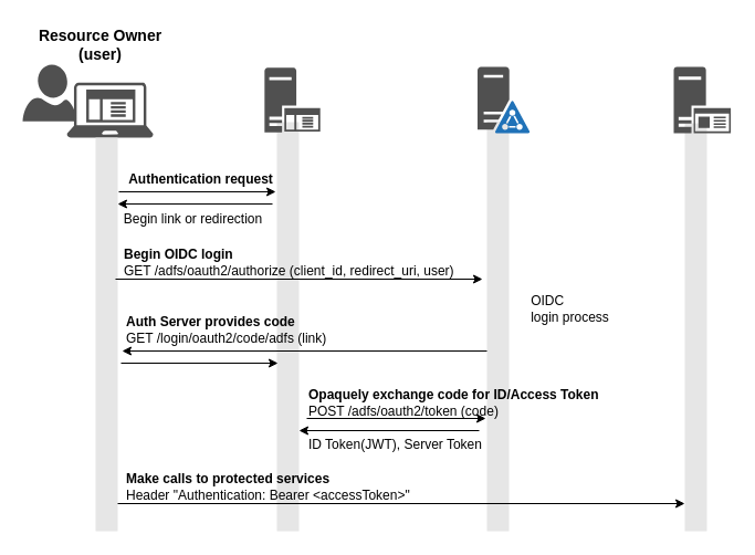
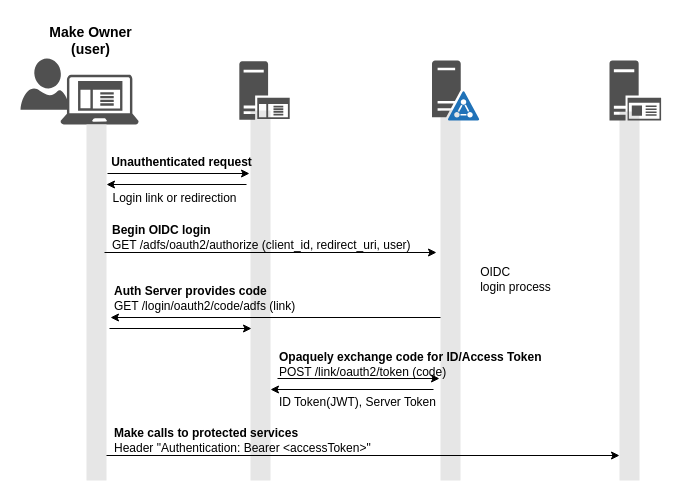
- <mxCell id="10" value="&lt;div&gt;&lt;b&gt;&lt;font style=&quot;font-size: 14px&quot;&gt;Resource Owner&lt;/font&gt;&lt;/b&gt;&lt;/div&gt;&lt;div&gt;&lt;b&gt;&lt;font style=&quot;font-size: 14px&quot;&gt;(user)&lt;br&gt;&lt;/font&gt;&lt;/b&gt;&lt;/div&gt;" style="text;html=1;resizable=0;autosize=1;align=center;verticalAlign=middle;points=[];fillColor=none;strokeColor=none;rounded=0;" parent="1" vertex="1"><mxGeometry x="25" y="20" width="130" height="40" as="geometry" /></mxCell>
+ <mxCell id="10" value="&lt;div&gt;&lt;b&gt;&lt;font style=&quot;font-size: 14px&quot;&gt;Make Owner&lt;/font&gt;&lt;/b&gt;&lt;/div&gt;&lt;div&gt;&lt;b&gt;&lt;font style=&quot;font-size: 14px&quot;&gt;(user)&lt;br&gt;&lt;/font&gt;&lt;/b&gt;&lt;/div&gt;" style="text;html=1;resizable=0;autosize=1;align=center;verticalAlign=middle;points=[];fillColor=none;strokeColor=none;rounded=0;" parent="1" vertex="1"><mxGeometry x="25" y="20" width="130" height="40" as="geometry" /></mxCell>
- <mxCell id="14" value="Authentication request" style="text;html=1;resizable=0;autosize=1;align=center;verticalAlign=middle;points=[];fillColor=none;strokeColor=none;rounded=0;fontStyle=1" parent="1" vertex="1"><mxGeometry x="101" y="152" width="160" height="20" as="geometry" /></mxCell>
+ <mxCell id="14" value="Unauthenticated request" style="text;html=1;resizable=0;autosize=1;align=center;verticalAlign=middle;points=[];fillColor=none;strokeColor=none;rounded=0;fontStyle=1" parent="1" vertex="1"><mxGeometry x="101" y="152" width="160" height="20" as="geometry" /></mxCell>
- <mxCell id="15" value="Begin link or redirection" style="text;html=1;resizable=0;autosize=1;align=center;verticalAlign=middle;points=[];fillColor=none;strokeColor=none;rounded=0;" parent="1" vertex="1"><mxGeometry x="104" y="188" width="140" height="20" as="geometry" /></mxCell>
+ <mxCell id="15" value="Login link or redirection" style="text;html=1;resizable=0;autosize=1;align=center;verticalAlign=middle;points=[];fillColor=none;strokeColor=none;rounded=0;" parent="1" vertex="1"><mxGeometry x="104" y="188" width="140" height="20" as="geometry" /></mxCell>
- <mxCell id="23" value="&lt;div&gt;&lt;b&gt;Opaquely exchange code for ID/Access Token&lt;/b&gt;&lt;br&gt;&lt;/div&gt;&lt;div&gt;POST /adfs/oauth2/token (code)&lt;br&gt;&lt;/div&gt;" style="text;html=1;resizable=0;autosize=1;align=left;verticalAlign=middle;points=[];fillColor=none;strokeColor=none;rounded=0;" parent="1" vertex="1"><mxGeometry x="276.5" y="344" width="290" height="40" as="geometry" /></mxCell>
+ <mxCell id="23" value="&lt;div&gt;&lt;b&gt;Opaquely exchange code for ID/Access Token&lt;/b&gt;&lt;br&gt;&lt;/div&gt;&lt;div&gt;POST /link/oauth2/token (code)&lt;br&gt;&lt;/div&gt;" style="text;html=1;resizable=0;autosize=1;align=left;verticalAlign=middle;points=[];fillColor=none;strokeColor=none;rounded=0;" parent="1" vertex="1"><mxGeometry x="276.5" y="344" width="290" height="40" as="geometry" /></mxCell>
